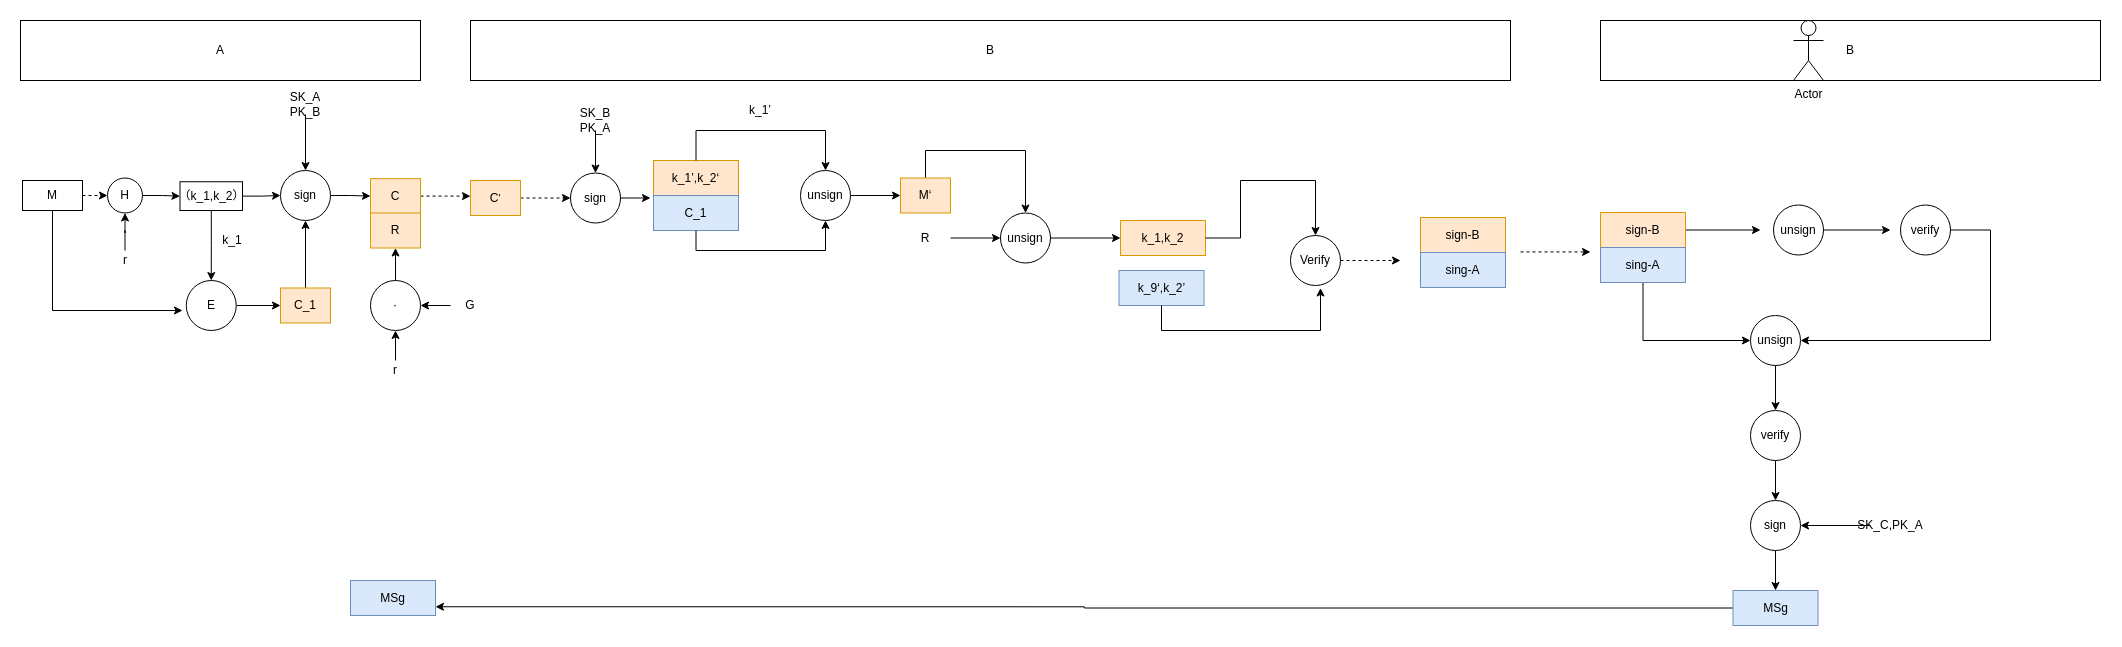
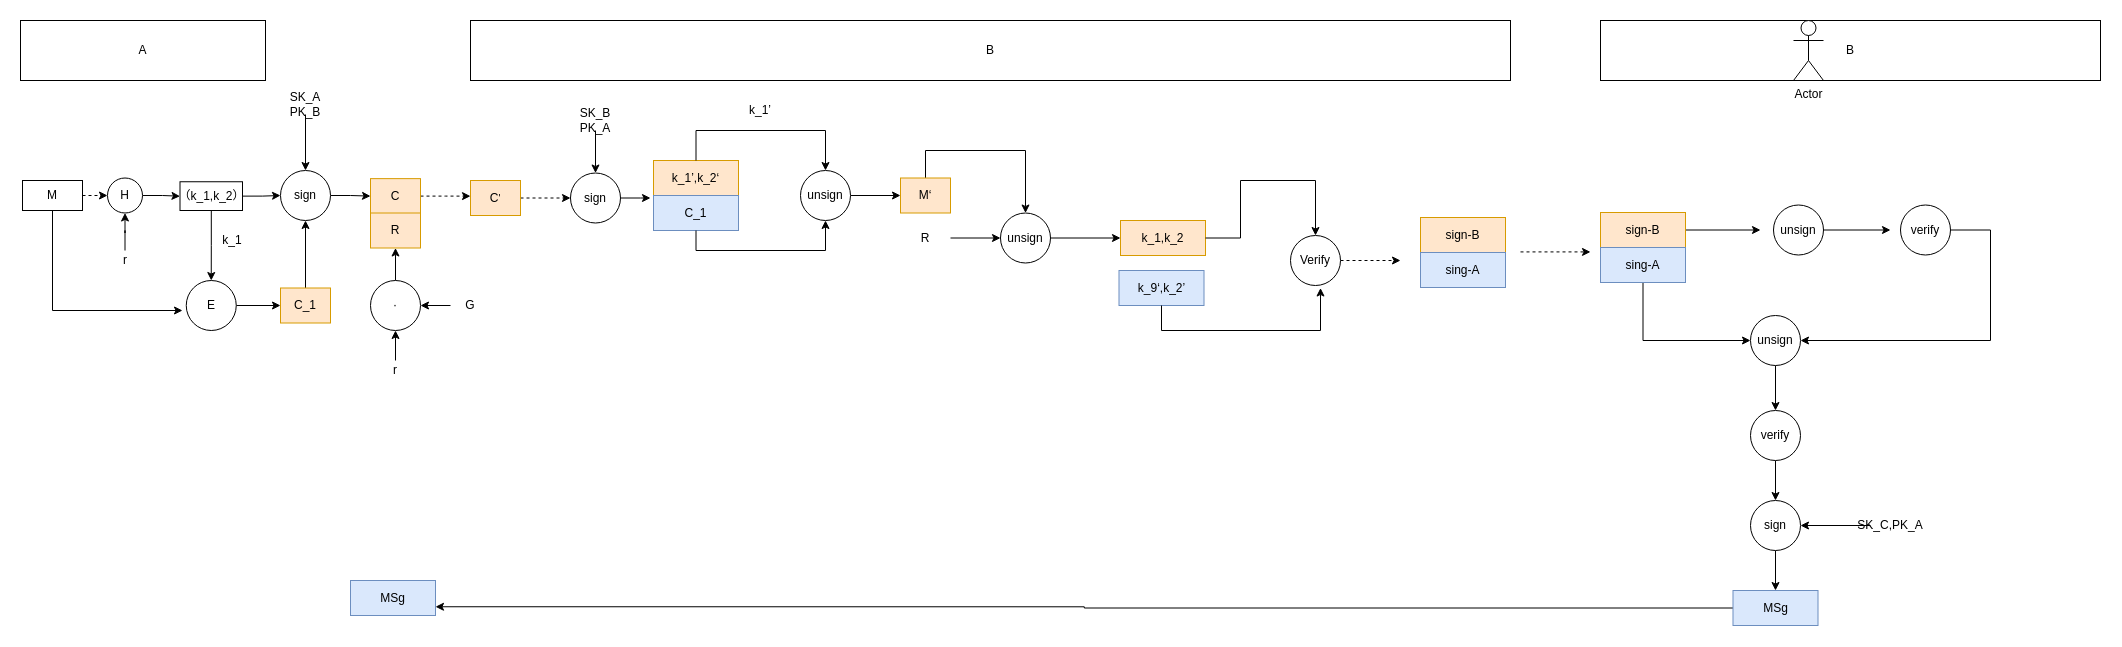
- <mxCell id="7" value="A" style="rounded=0;whiteSpace=wrap;html=1;" vertex="1" parent="1"><mxGeometry x="20" y="20" width="400" height="60" as="geometry" /></mxCell>
+ <mxCell id="7" value="A" style="rounded=0;whiteSpace=wrap;html=1;" vertex="1" parent="1"><mxGeometry x="20" y="20" width="245" height="60" as="geometry" /></mxCell>
